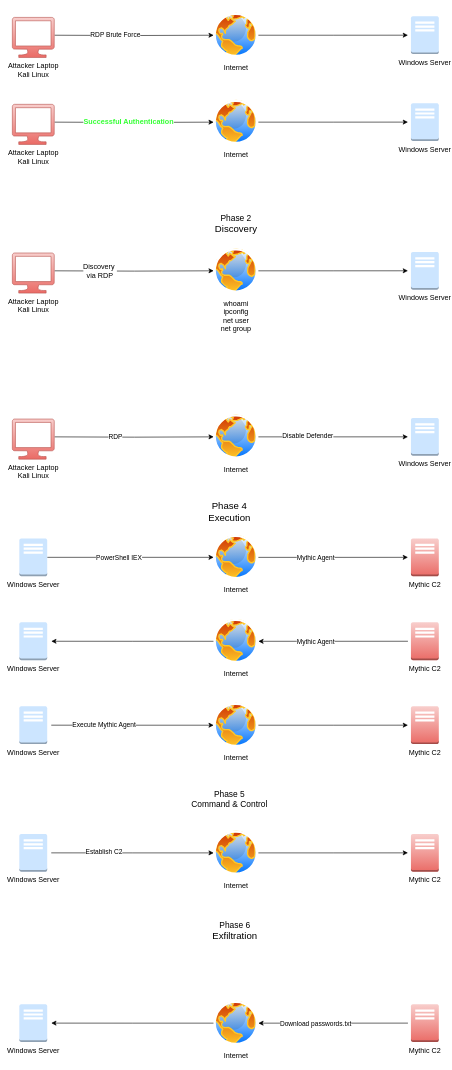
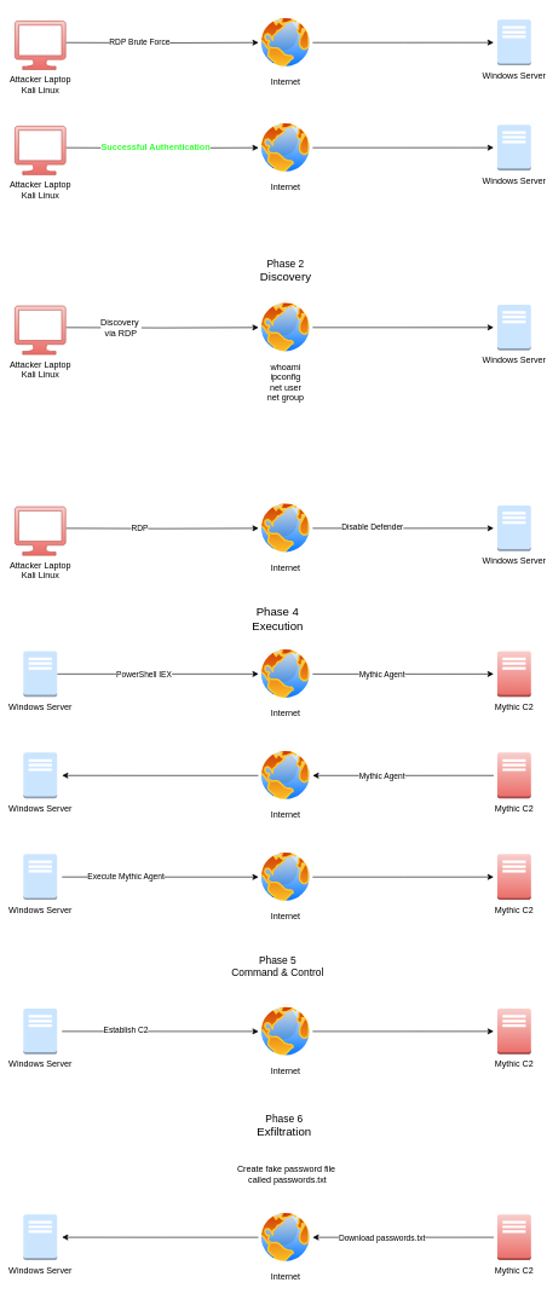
+ <mxCell id="62" value="Create fake password file&lt;div&gt;&amp;nbsp;called passwords.txt&lt;/div&gt;" style="text;html=1;align=center;verticalAlign=middle;resizable=0;points=[];autosize=1;strokeColor=none;fillColor=none;" vertex="1" parent="1"><mxGeometry x="317.5" y="1598" width="153" height="41" as="geometry" /></mxCell>
